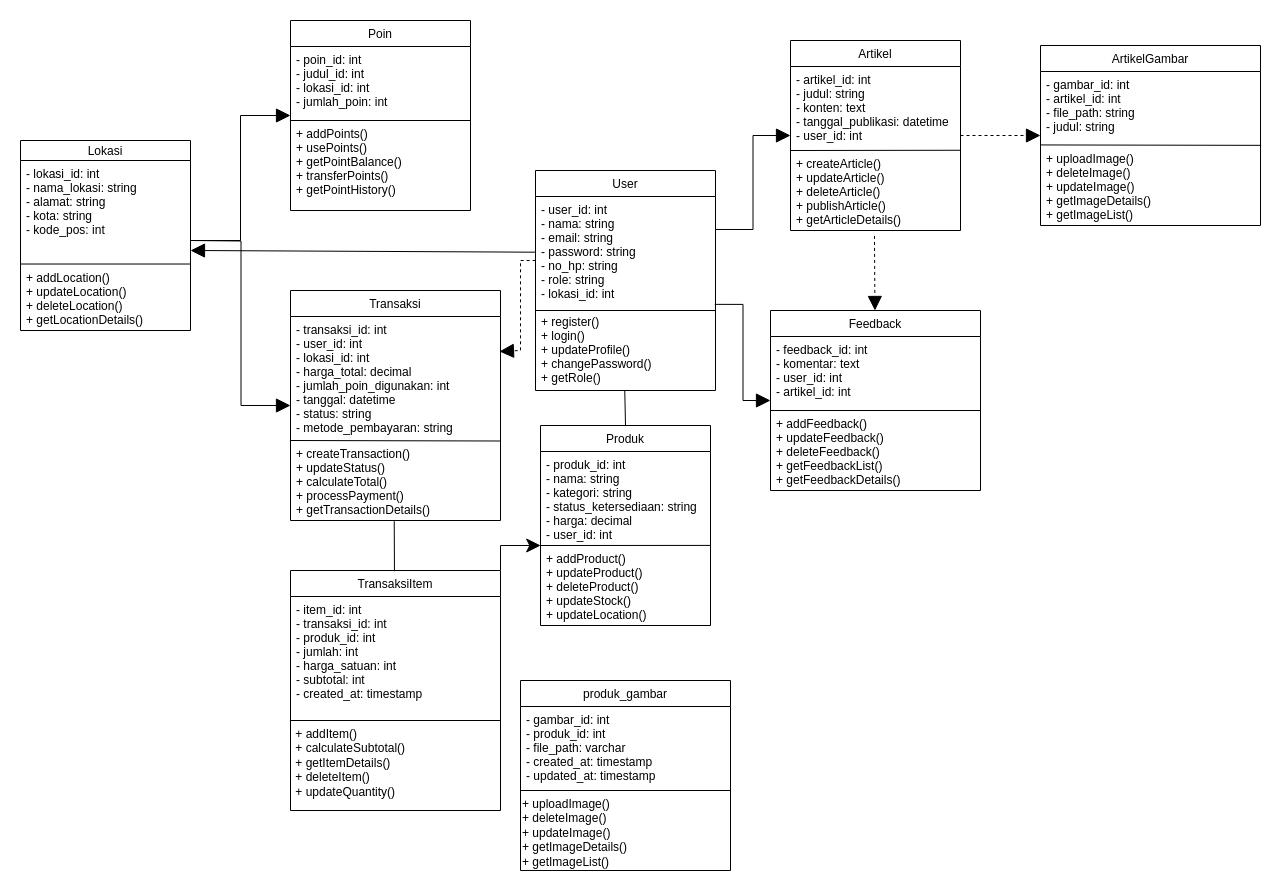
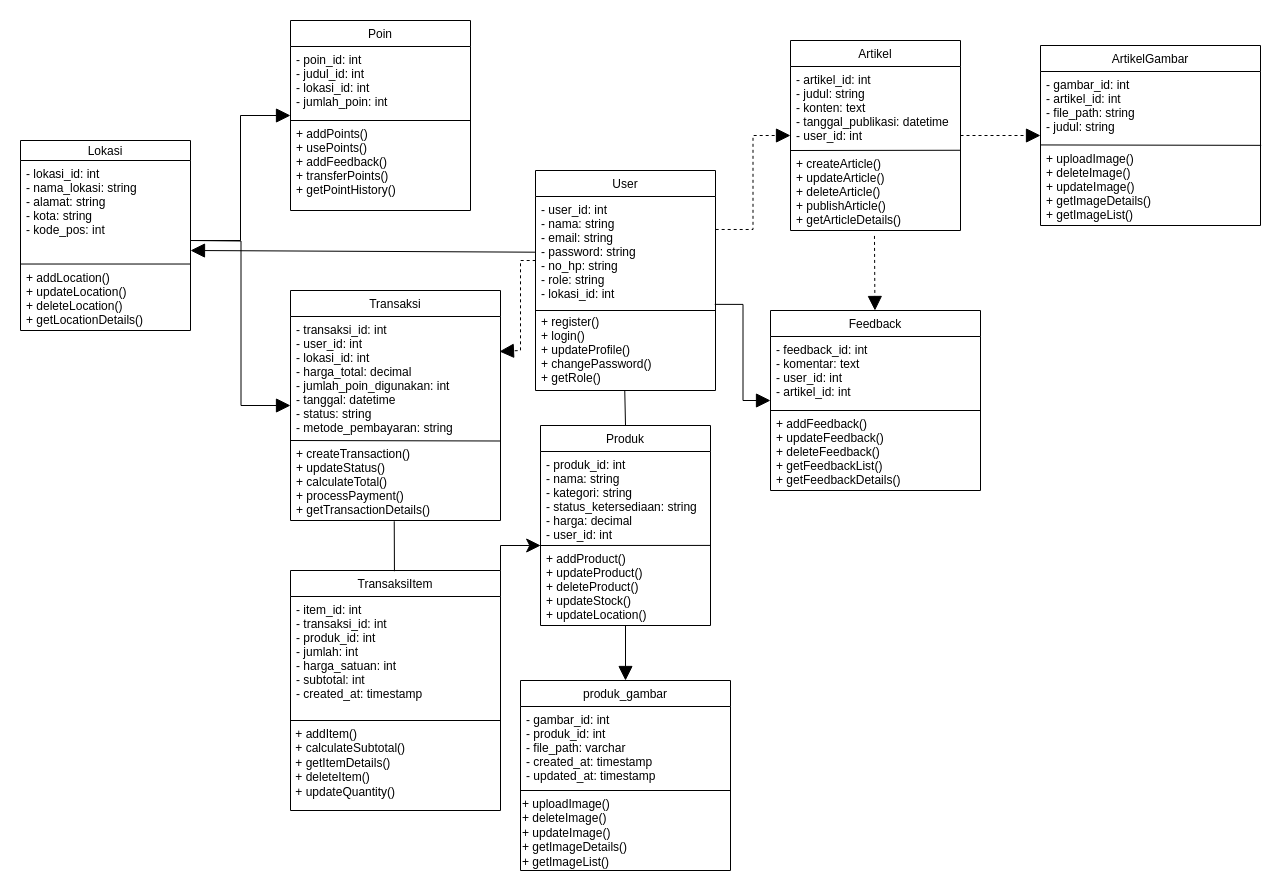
- <mxCell id="22" value="+ addPoints() &#10;+ usePoints() &#10;+ getPointBalance()&#10;+ transferPoints() &#10;+ getPointHistory()" style="text;strokeColor=none;fillColor=none;align=left;verticalAlign=top;spacingLeft=4;spacingRight=4;overflow=hidden;rotatable=0;points=[[0,0.5],[1,0.5]];portConstraint=eastwest;" parent="19" vertex="1"><mxGeometry y="100" width="180" height="90" as="geometry" /></mxCell>
+ <mxCell id="22" value="+ addPoints() &#10;+ usePoints() &#10;+ addFeedback()&#10;+ transferPoints() &#10;+ getPointHistory()" style="text;strokeColor=none;fillColor=none;align=left;verticalAlign=top;spacingLeft=4;spacingRight=4;overflow=hidden;rotatable=0;points=[[0,0.5],[1,0.5]];portConstraint=eastwest;" parent="19" vertex="1"><mxGeometry y="100" width="180" height="90" as="geometry" /></mxCell>
- <mxCell id="32" value="" style="endArrow=block;endFill=1;endSize=12;html=1;entryX=0;entryY=0.5;entryDx=0;entryDy=0;exitX=1.001;exitY=0.17;exitDx=0;exitDy=0;exitPerimeter=0;rounded=0;edgeStyle=orthogonalEdgeStyle;" parent="1" source="40" target="6" edge="1"><mxGeometry width="50" height="50" relative="1" as="geometry"><mxPoint x="720" y="230" as="sourcePoint" /><mxPoint x="1000" y="260" as="targetPoint" /></mxGeometry></mxCell>
+ <mxCell id="32" value="" style="endArrow=block;endFill=1;endSize=12;html=1;entryX=0;entryY=0.5;entryDx=0;entryDy=0;exitX=1.001;exitY=0.17;exitDx=0;exitDy=0;exitPerimeter=0;rounded=0;edgeStyle=orthogonalEdgeStyle;dashed=1;" parent="1" source="40" target="6" edge="1"><mxGeometry width="50" height="50" relative="1" as="geometry"><mxPoint x="720" y="230" as="sourcePoint" /><mxPoint x="1000" y="260" as="targetPoint" /></mxGeometry></mxCell>
+ <mxCell id="10" style="edgeStyle=none;html=1;exitX=0.5;exitY=1;exitDx=0;exitDy=0;entryX=0.5;entryY=0;entryDx=0;entryDy=0;endArrow=block;endFill=1;endSize=12;" edge="1" parent="1" source="11" target="42"><mxGeometry relative="1" as="geometry" /></mxCell>
